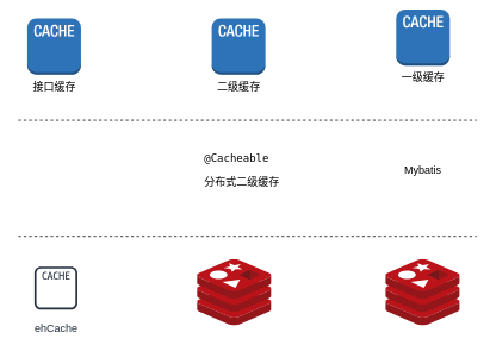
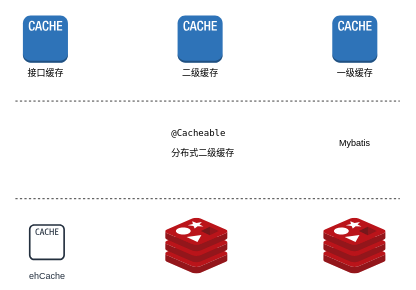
- <mxCell id="5" value="一级缓存" style="outlineConnect=0;dashed=0;verticalLabelPosition=bottom;verticalAlign=top;align=center;html=1;shape=mxgraph.aws3.cache_node;fillColor=#2E73B8;gradientColor=none;" parent="1" vertex="1"><mxGeometry x="442" y="10" width="60" height="63" as="geometry" /></mxCell>
+ <mxCell id="5" value="一级缓存" style="outlineConnect=0;dashed=0;verticalLabelPosition=bottom;verticalAlign=top;align=center;html=1;shape=mxgraph.aws3.cache_node;fillColor=#2E73B8;gradientColor=none;" parent="1" vertex="1"><mxGeometry x="442" y="20" width="60" height="63" as="geometry" /></mxCell>
